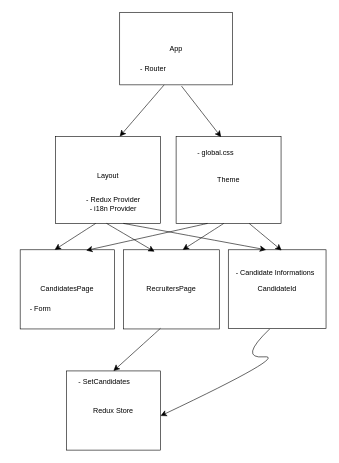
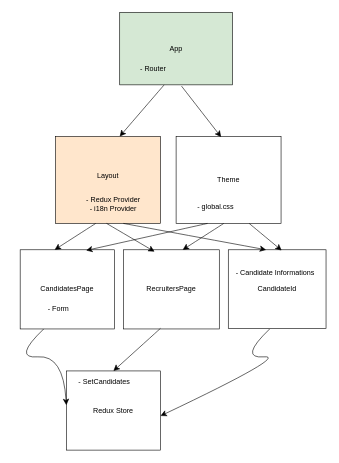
- <mxCell id="2" value="App" style="rounded=0;whiteSpace=wrap;html=1;" vertex="1" parent="1"><mxGeometry x="199" y="20" width="188" height="121" as="geometry" /></mxCell>
+ <mxCell id="2" value="App" style="rounded=0;whiteSpace=wrap;html=1;fillColor=#d5e8d4;" vertex="1" parent="1"><mxGeometry x="199" y="20" width="188" height="121" as="geometry" /></mxCell>
- <mxCell id="11" value="&lt;div style=&quot;font-size: 12px;&quot;&gt;- global.css&lt;/div&gt;" style="text;strokeColor=none;fillColor=none;html=1;align=center;verticalAlign=middle;whiteSpace=wrap;rounded=0;fontSize=16;" vertex="1" parent="1"><mxGeometry x="309" y="239" width="100" height="30" as="geometry" /></mxCell>
+ <mxCell id="11" value="&lt;div style=&quot;font-size: 12px;&quot;&gt;- global.css&lt;/div&gt;" style="text;strokeColor=none;fillColor=none;html=1;align=center;verticalAlign=middle;whiteSpace=wrap;rounded=0;fontSize=16;" vertex="1" parent="1"><mxGeometry x="309" y="329" width="100" height="30" as="geometry" /></mxCell>
- <mxCell id="3" value="Layout&lt;div&gt;&lt;br&gt;&lt;/div&gt;" style="rounded=0;whiteSpace=wrap;html=1;" vertex="1" parent="1"><mxGeometry x="92" y="227" width="175" height="145" as="geometry" /></mxCell>
+ <mxCell id="3" value="Layout&lt;div&gt;&lt;br&gt;&lt;/div&gt;" style="rounded=0;whiteSpace=wrap;html=1;fillColor=#ffe6cc;" vertex="1" parent="1"><mxGeometry x="92" y="227" width="175" height="145" as="geometry" /></mxCell>
- <mxCell id="8" value="&lt;div style=&quot;font-size: 12px;&quot;&gt;- Form&lt;/div&gt;" style="text;strokeColor=none;fillColor=none;html=1;align=center;verticalAlign=middle;whiteSpace=wrap;rounded=0;fontSize=16;" vertex="1" parent="1"><mxGeometry x="36" y="499" width="62" height="30" as="geometry" /></mxCell>
+ <mxCell id="8" value="&lt;div style=&quot;font-size: 12px;&quot;&gt;- Form&lt;/div&gt;" style="text;strokeColor=none;fillColor=none;html=1;align=center;verticalAlign=middle;whiteSpace=wrap;rounded=0;fontSize=16;" vertex="1" parent="1"><mxGeometry x="66" y="499" width="62" height="30" as="geometry" /></mxCell>
+ <mxCell id="22" value="" style="curved=1;endArrow=classic;html=1;rounded=0;fontSize=12;startSize=8;endSize=8;entryX=0;entryY=0.432;entryDx=0;entryDy=0;entryPerimeter=0;exitX=0.25;exitY=1;exitDx=0;exitDy=0;" edge="1" parent="1" source="4" target="12"><mxGeometry width="50" height="50" relative="1" as="geometry"><mxPoint x="-30" y="598" as="sourcePoint" /><mxPoint x="20" y="548" as="targetPoint" /><Array as="points"><mxPoint x="20" y="598" /><mxPoint x="105" y="591" /></Array></mxGeometry></mxCell>
